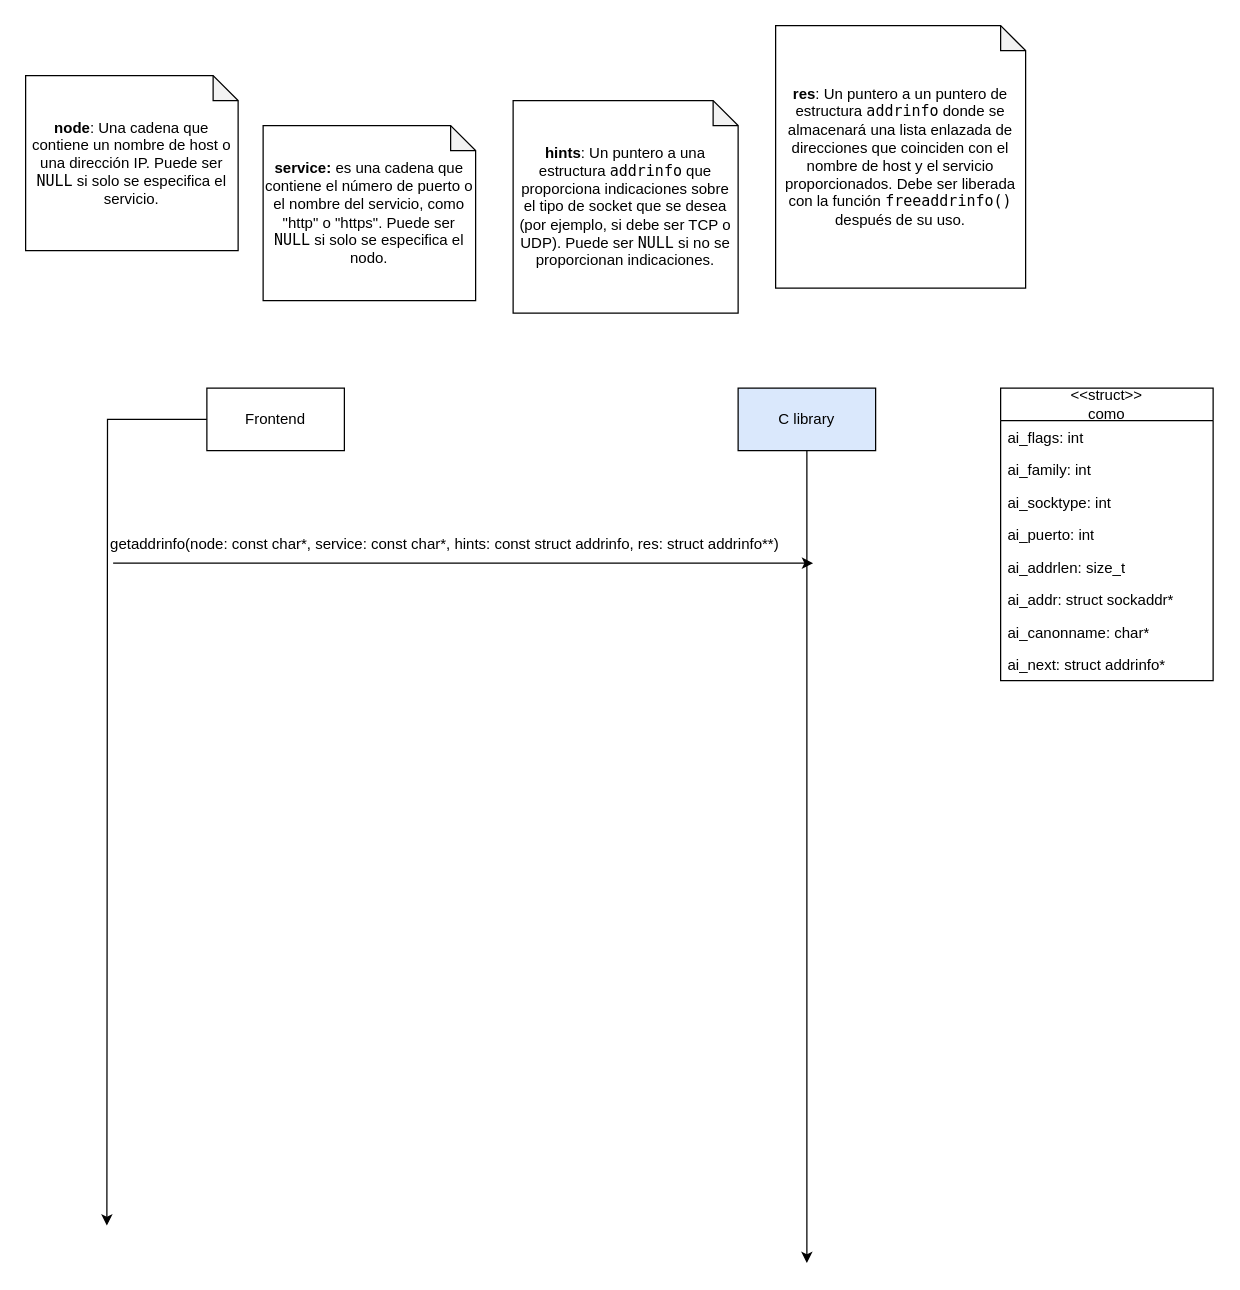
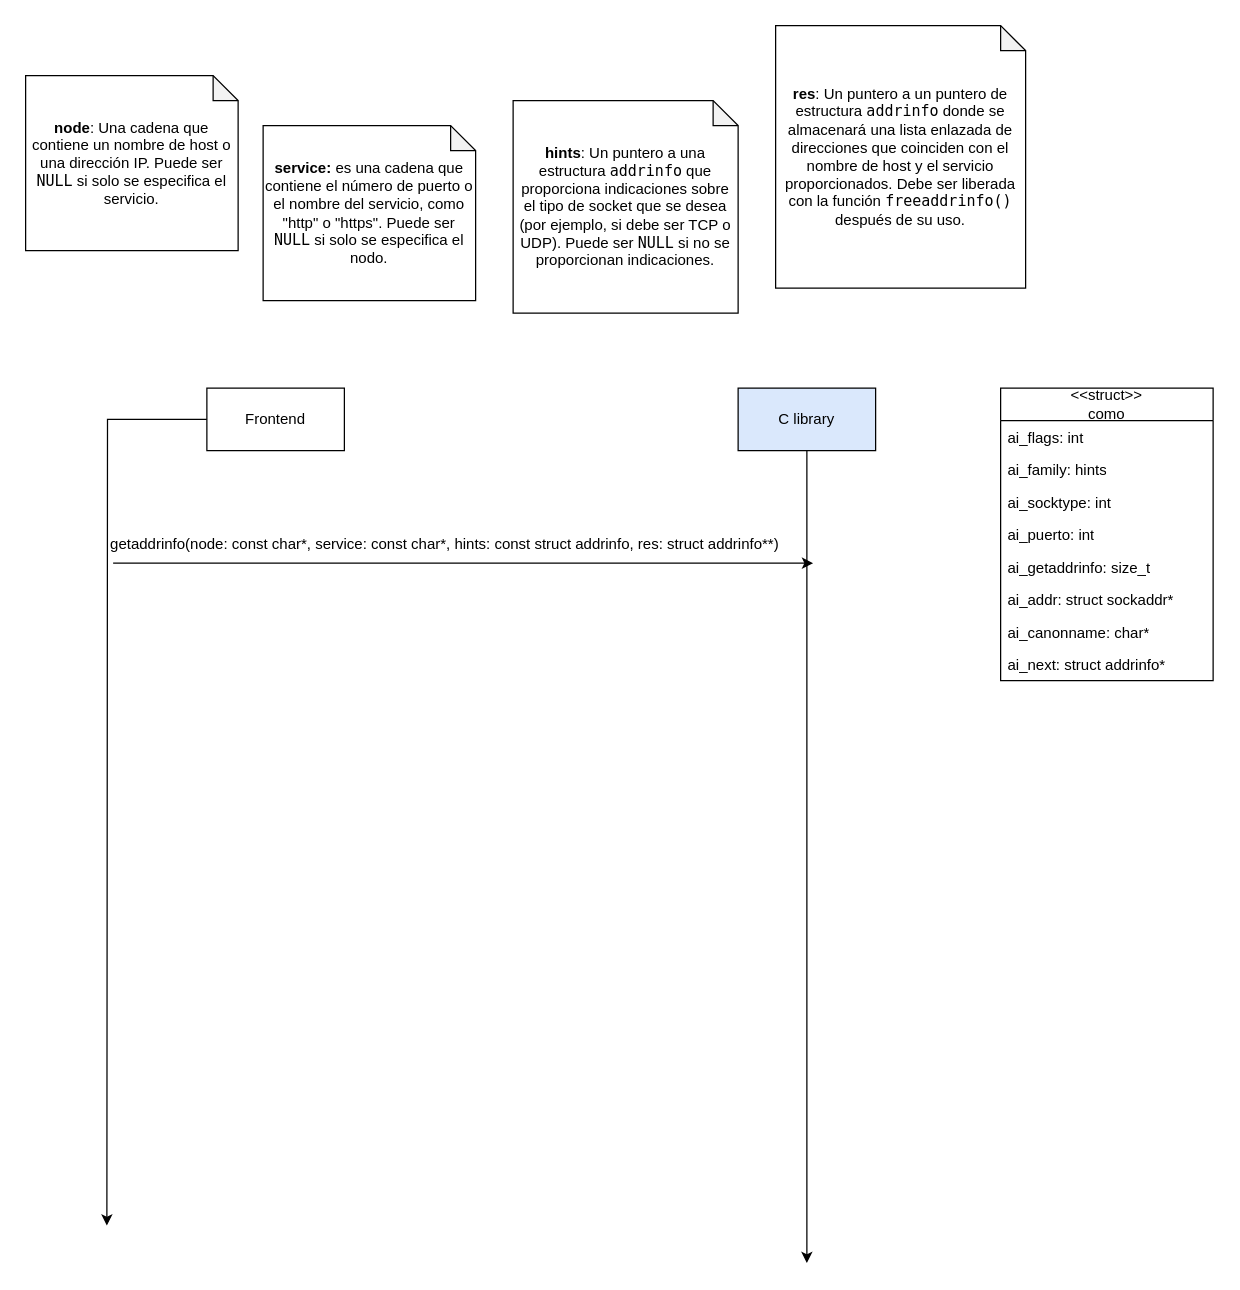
- <mxCell id="14" value="ai_family: int" style="text;strokeColor=none;fillColor=none;align=left;verticalAlign=top;spacingLeft=4;spacingRight=4;overflow=hidden;rotatable=0;points=[[0,0.5],[1,0.5]];portConstraint=eastwest;whiteSpace=wrap;html=1;" vertex="1" parent="12"><mxGeometry y="52" width="170" height="26" as="geometry" /></mxCell>
+ <mxCell id="14" value="ai_family: hints" style="text;strokeColor=none;fillColor=none;align=left;verticalAlign=top;spacingLeft=4;spacingRight=4;overflow=hidden;rotatable=0;points=[[0,0.5],[1,0.5]];portConstraint=eastwest;whiteSpace=wrap;html=1;" vertex="1" parent="12"><mxGeometry y="52" width="170" height="26" as="geometry" /></mxCell>
- <mxCell id="17" value="ai_addrlen: size_t" style="text;strokeColor=none;fillColor=none;align=left;verticalAlign=top;spacingLeft=4;spacingRight=4;overflow=hidden;rotatable=0;points=[[0,0.5],[1,0.5]];portConstraint=eastwest;whiteSpace=wrap;html=1;" vertex="1" parent="12"><mxGeometry y="130" width="170" height="26" as="geometry" /></mxCell>
+ <mxCell id="17" value="ai_getaddrinfo: size_t" style="text;strokeColor=none;fillColor=none;align=left;verticalAlign=top;spacingLeft=4;spacingRight=4;overflow=hidden;rotatable=0;points=[[0,0.5],[1,0.5]];portConstraint=eastwest;whiteSpace=wrap;html=1;" vertex="1" parent="12"><mxGeometry y="130" width="170" height="26" as="geometry" /></mxCell>
